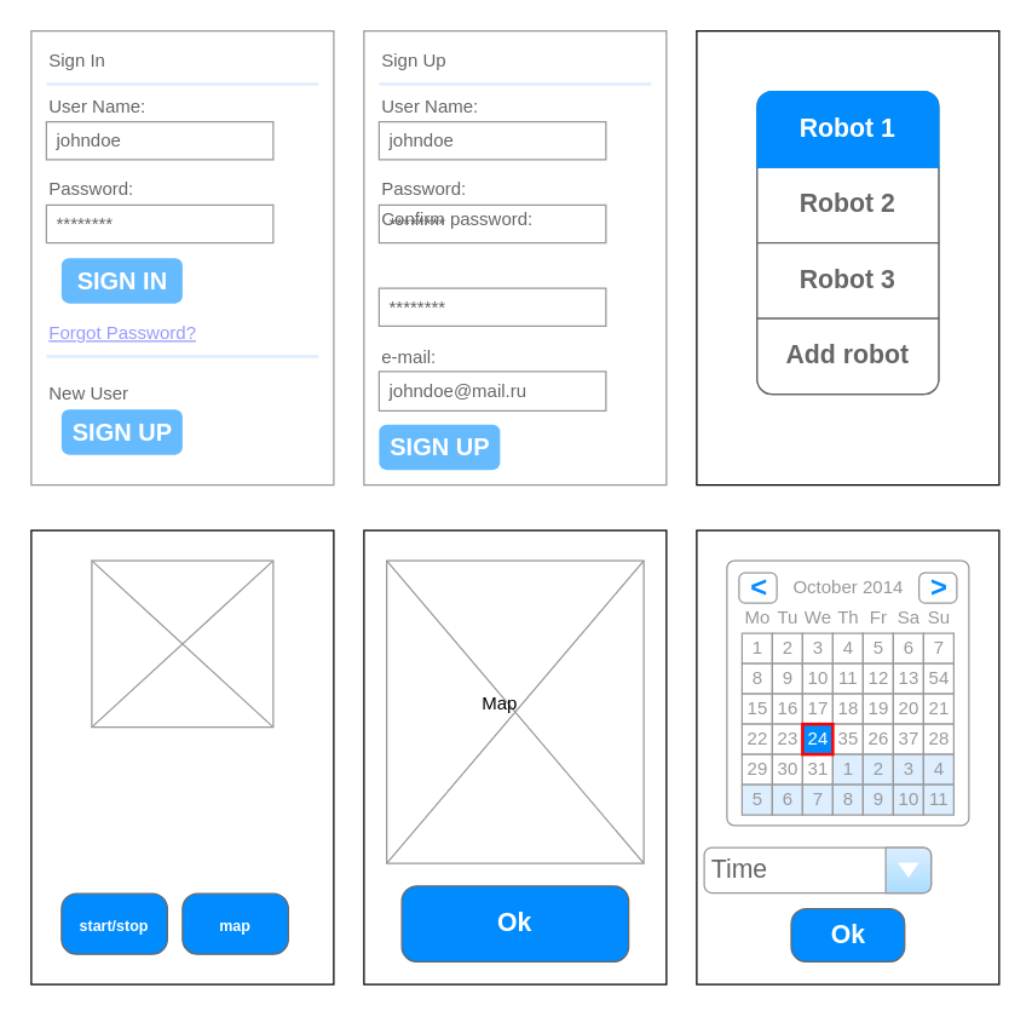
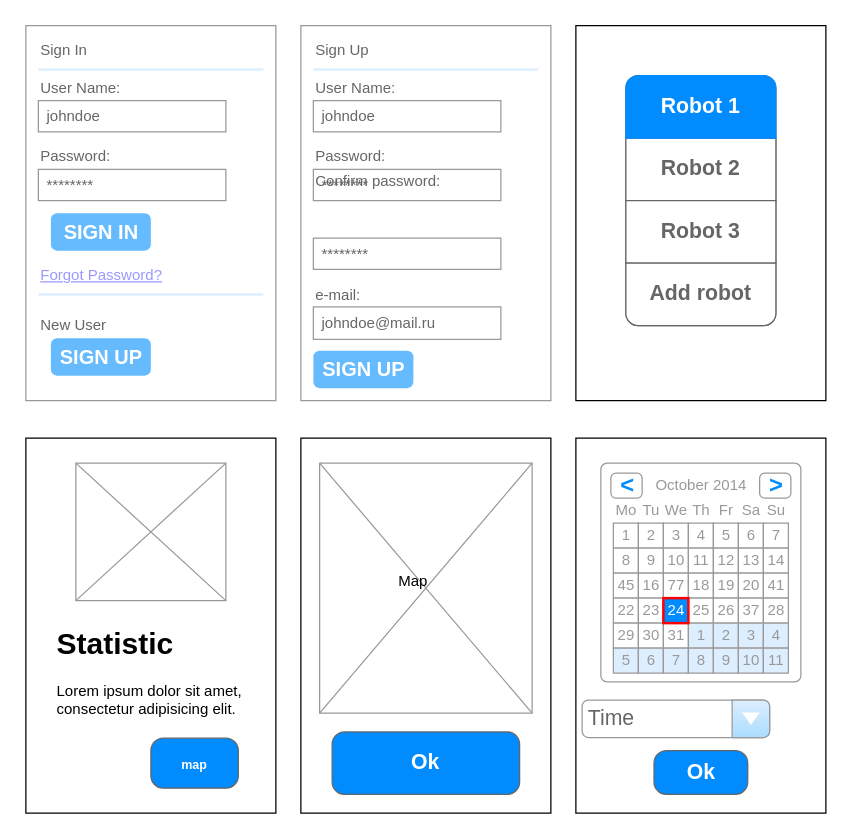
- <mxCell id="67" value="54" style="strokeWidth=1;shadow=0;dashed=0;align=center;html=1;shape=mxgraph.mockup.forms.rrect;rSize=0;strokeColor=#999999;fontColor=#999999;" vertex="1" parent="43"><mxGeometry x="130" y="68" width="20" height="20" as="geometry" /></mxCell>
+ <mxCell id="67" value="14" style="strokeWidth=1;shadow=0;dashed=0;align=center;html=1;shape=mxgraph.mockup.forms.rrect;rSize=0;strokeColor=#999999;fontColor=#999999;" vertex="1" parent="43"><mxGeometry x="130" y="68" width="20" height="20" as="geometry" /></mxCell>
- <mxCell id="68" value="15" style="strokeWidth=1;shadow=0;dashed=0;align=center;html=1;shape=mxgraph.mockup.forms.rrect;rSize=0;strokeColor=#999999;fontColor=#999999;" vertex="1" parent="43"><mxGeometry x="10" y="88" width="20" height="20" as="geometry" /></mxCell>
+ <mxCell id="68" value="45" style="strokeWidth=1;shadow=0;dashed=0;align=center;html=1;shape=mxgraph.mockup.forms.rrect;rSize=0;strokeColor=#999999;fontColor=#999999;" vertex="1" parent="43"><mxGeometry x="10" y="88" width="20" height="20" as="geometry" /></mxCell>
- <mxCell id="70" value="17" style="strokeWidth=1;shadow=0;dashed=0;align=center;html=1;shape=mxgraph.mockup.forms.rrect;rSize=0;strokeColor=#999999;fontColor=#999999;" vertex="1" parent="43"><mxGeometry x="50" y="88" width="20" height="20" as="geometry" /></mxCell>
+ <mxCell id="70" value="77" style="strokeWidth=1;shadow=0;dashed=0;align=center;html=1;shape=mxgraph.mockup.forms.rrect;rSize=0;strokeColor=#999999;fontColor=#999999;" vertex="1" parent="43"><mxGeometry x="50" y="88" width="20" height="20" as="geometry" /></mxCell>
- <mxCell id="74" value="21" style="strokeWidth=1;shadow=0;dashed=0;align=center;html=1;shape=mxgraph.mockup.forms.rrect;rSize=0;strokeColor=#999999;fontColor=#999999;" vertex="1" parent="43"><mxGeometry x="130" y="88" width="20" height="20" as="geometry" /></mxCell>
+ <mxCell id="74" value="41" style="strokeWidth=1;shadow=0;dashed=0;align=center;html=1;shape=mxgraph.mockup.forms.rrect;rSize=0;strokeColor=#999999;fontColor=#999999;" vertex="1" parent="43"><mxGeometry x="130" y="88" width="20" height="20" as="geometry" /></mxCell>
- <mxCell id="77" value="35" style="strokeWidth=1;shadow=0;dashed=0;align=center;html=1;shape=mxgraph.mockup.forms.rrect;rSize=0;strokeColor=#999999;fontColor=#999999;" vertex="1" parent="43"><mxGeometry x="70" y="108" width="20" height="20" as="geometry" /></mxCell>
+ <mxCell id="77" value="25" style="strokeWidth=1;shadow=0;dashed=0;align=center;html=1;shape=mxgraph.mockup.forms.rrect;rSize=0;strokeColor=#999999;fontColor=#999999;" vertex="1" parent="43"><mxGeometry x="70" y="108" width="20" height="20" as="geometry" /></mxCell>
+ <mxCell id="35" value="&lt;h1&gt;Statistic&lt;/h1&gt;&lt;p&gt;Lorem ipsum dolor sit amet, consectetur adipisicing elit.&lt;/p&gt;" style="text;html=1;strokeColor=none;fillColor=none;spacing=5;spacingTop=-20;whiteSpace=wrap;overflow=hidden;rounded=0;" vertex="1" parent="1"><mxGeometry x="40" y="495" width="160" height="90" as="geometry" /></mxCell>
- <mxCell id="37" value="&lt;font style=&quot;font-size: 10px;&quot;&gt;start/stop&lt;/font&gt;" style="strokeWidth=1;shadow=0;dashed=0;align=center;html=1;shape=mxgraph.mockup.buttons.button;strokeColor=#666666;fontColor=#ffffff;mainText=;buttonStyle=round;fontSize=17;fontStyle=1;fillColor=#008cff;whiteSpace=wrap;" vertex="1" parent="1"><mxGeometry x="40" y="590" width="70" height="40" as="geometry" /></mxCell>
